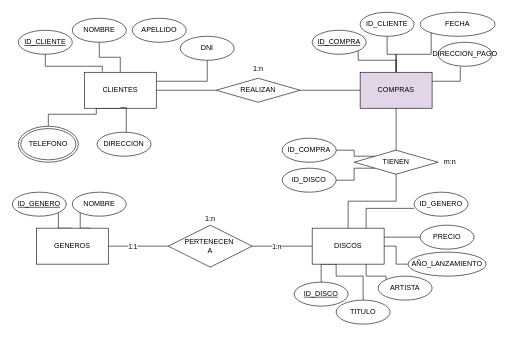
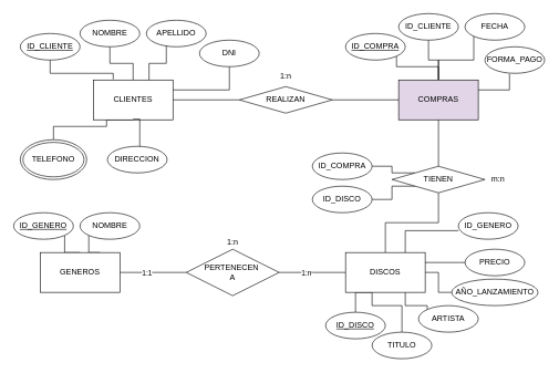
- <mxCell id="42" value="FECHA" style="ellipse;whiteSpace=wrap;html=1;fontStyle=0" parent="1" vertex="1"><mxGeometry x="700" y="20" width="125" height="40" as="geometry" /></mxCell>
+ <mxCell id="42" value="FECHA" style="ellipse;whiteSpace=wrap;html=1;fontStyle=0" parent="1" vertex="1"><mxGeometry x="700" y="20" width="90" height="40" as="geometry" /></mxCell>
- <mxCell id="43" value="DIRECCION_PAGO" style="ellipse;whiteSpace=wrap;html=1;fontStyle=0" parent="1" vertex="1"><mxGeometry x="730" y="70" width="90" height="40" as="geometry" /></mxCell>
+ <mxCell id="43" value="FORMA_PAGO" style="ellipse;whiteSpace=wrap;html=1;fontStyle=0" parent="1" vertex="1"><mxGeometry x="730" y="70" width="90" height="40" as="geometry" /></mxCell>
+ <mxCell id="3" style="edgeStyle=orthogonalEdgeStyle;rounded=0;orthogonalLoop=1;jettySize=auto;html=1;exitX=0.7;exitY=0.033;exitDx=0;exitDy=0;entryX=0.333;entryY=0.95;entryDx=0;entryDy=0;entryPerimeter=0;exitPerimeter=0;endArrow=none;endFill=0;" parent="1" source="7" target="10" edge="1"><mxGeometry relative="1" as="geometry" /></mxCell>
